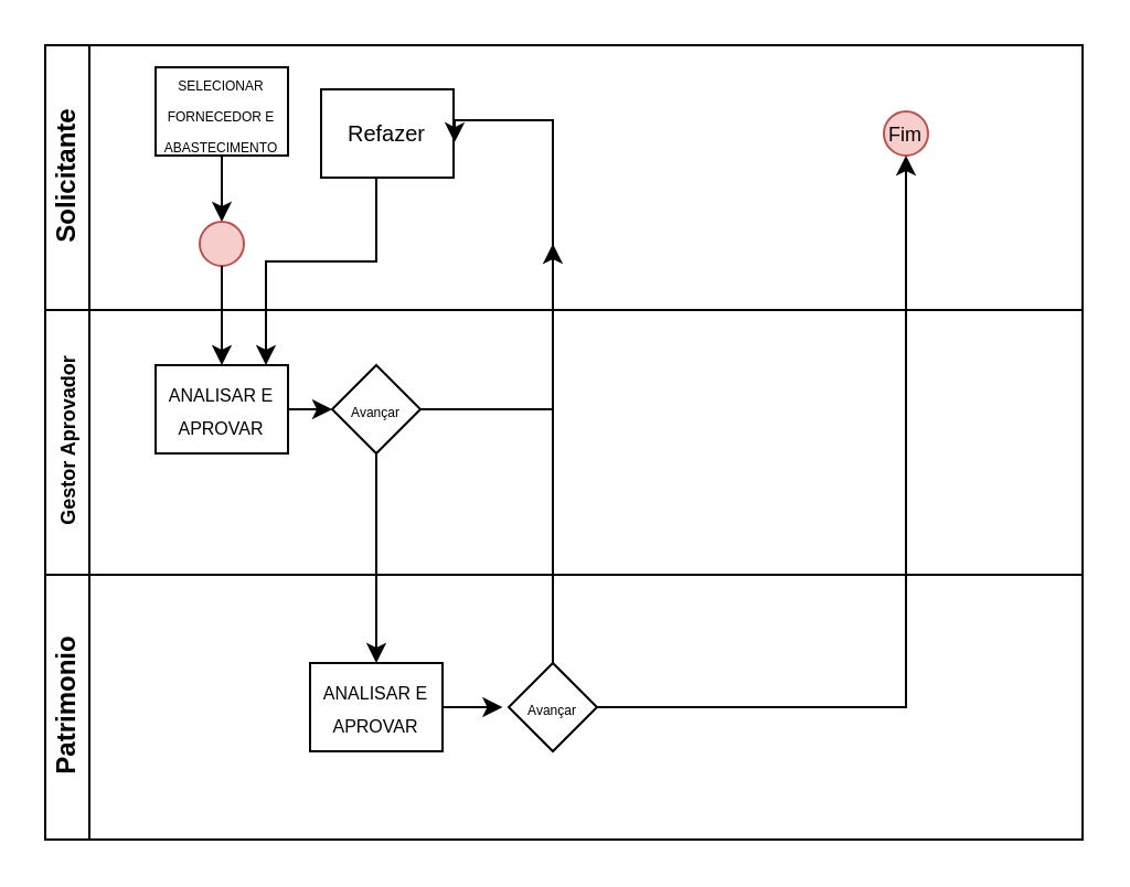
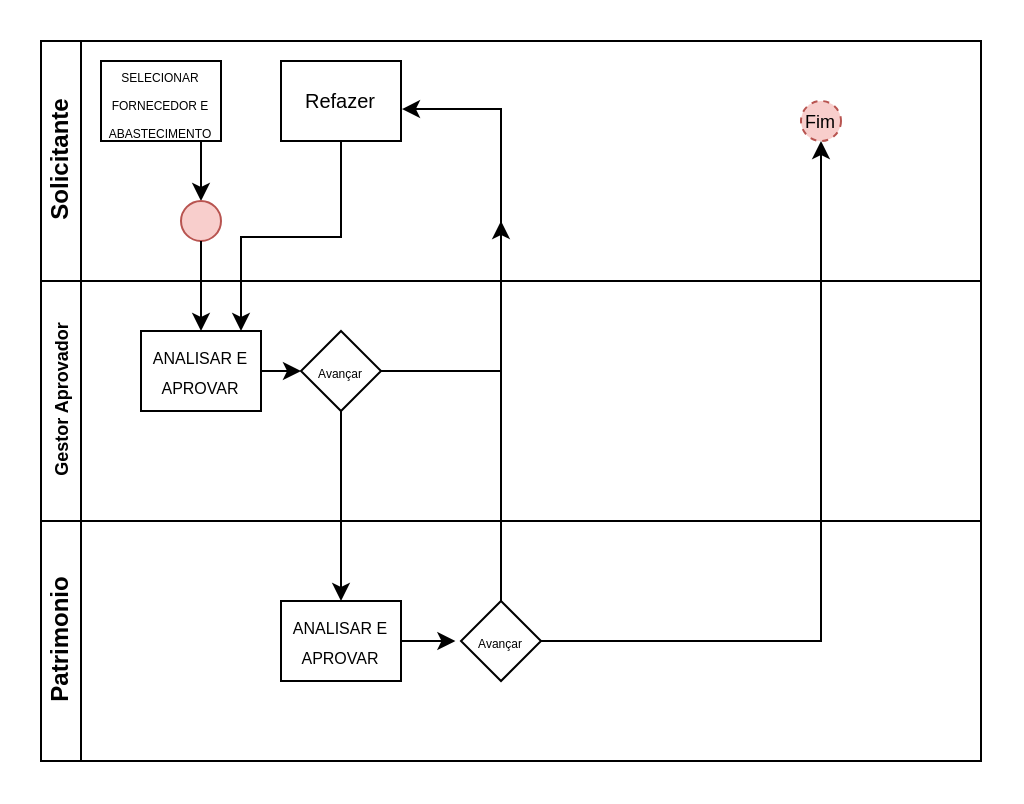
- <mxCell id="5" value="&lt;div style=&quot;&quot;&gt;&lt;font style=&quot;font-size: 6px;&quot;&gt;&lt;br&gt;&lt;/font&gt;&lt;/div&gt;&lt;div style=&quot;&quot;&gt;&lt;font style=&quot;font-size: 6px;&quot;&gt;SELECIONAR FORNECEDOR E ABASTECIMENTO&lt;/font&gt;&lt;/div&gt;&lt;div style=&quot;font-size: 11px;&quot;&gt;&lt;br&gt;&lt;/div&gt;" style="rounded=0;whiteSpace=wrap;html=1;" vertex="1" parent="3"><mxGeometry x="50" y="10" width="60" height="40" as="geometry" /></mxCell>
+ <mxCell id="5" value="&lt;div style=&quot;&quot;&gt;&lt;font style=&quot;font-size: 6px;&quot;&gt;&lt;br&gt;&lt;/font&gt;&lt;/div&gt;&lt;div style=&quot;&quot;&gt;&lt;font style=&quot;font-size: 6px;&quot;&gt;SELECIONAR FORNECEDOR E ABASTECIMENTO&lt;/font&gt;&lt;/div&gt;&lt;div style=&quot;font-size: 11px;&quot;&gt;&lt;br&gt;&lt;/div&gt;" style="rounded=0;whiteSpace=wrap;html=1;" vertex="1" parent="3"><mxGeometry x="30" y="10" width="60" height="40" as="geometry" /></mxCell>
- <mxCell id="7" value="&lt;font style=&quot;font-size: 10px;&quot;&gt;Refazer&lt;/font&gt;" style="rounded=0;whiteSpace=wrap;html=1;" vertex="1" parent="3"><mxGeometry x="125" y="20" width="60" height="40" as="geometry" /></mxCell>
+ <mxCell id="7" value="&lt;font style=&quot;font-size: 10px;&quot;&gt;Refazer&lt;/font&gt;" style="rounded=0;whiteSpace=wrap;html=1;" vertex="1" parent="3"><mxGeometry x="120" y="10" width="60" height="40" as="geometry" /></mxCell>
- <mxCell id="8" value="&lt;font style=&quot;font-size: 9px;&quot;&gt;Fim&lt;/font&gt;" style="ellipse;whiteSpace=wrap;html=1;fillColor=#f8cecc;strokeColor=#b85450;" vertex="1" parent="3"><mxGeometry x="380" y="30" width="20" height="20" as="geometry" /></mxCell>
+ <mxCell id="8" value="&lt;font style=&quot;font-size: 9px;&quot;&gt;Fim&lt;/font&gt;" style="ellipse;whiteSpace=wrap;html=1;fillColor=#f8cecc;strokeColor=#b85450;dashed=1;" vertex="1" parent="3"><mxGeometry x="380" y="30" width="20" height="20" as="geometry" /></mxCell>
